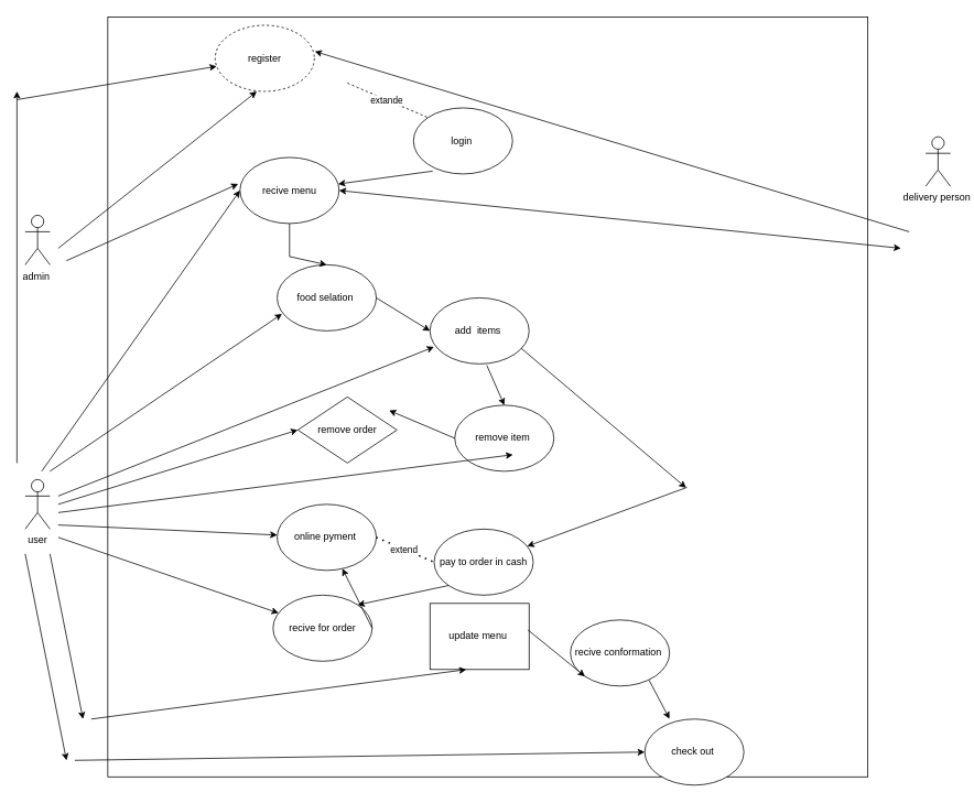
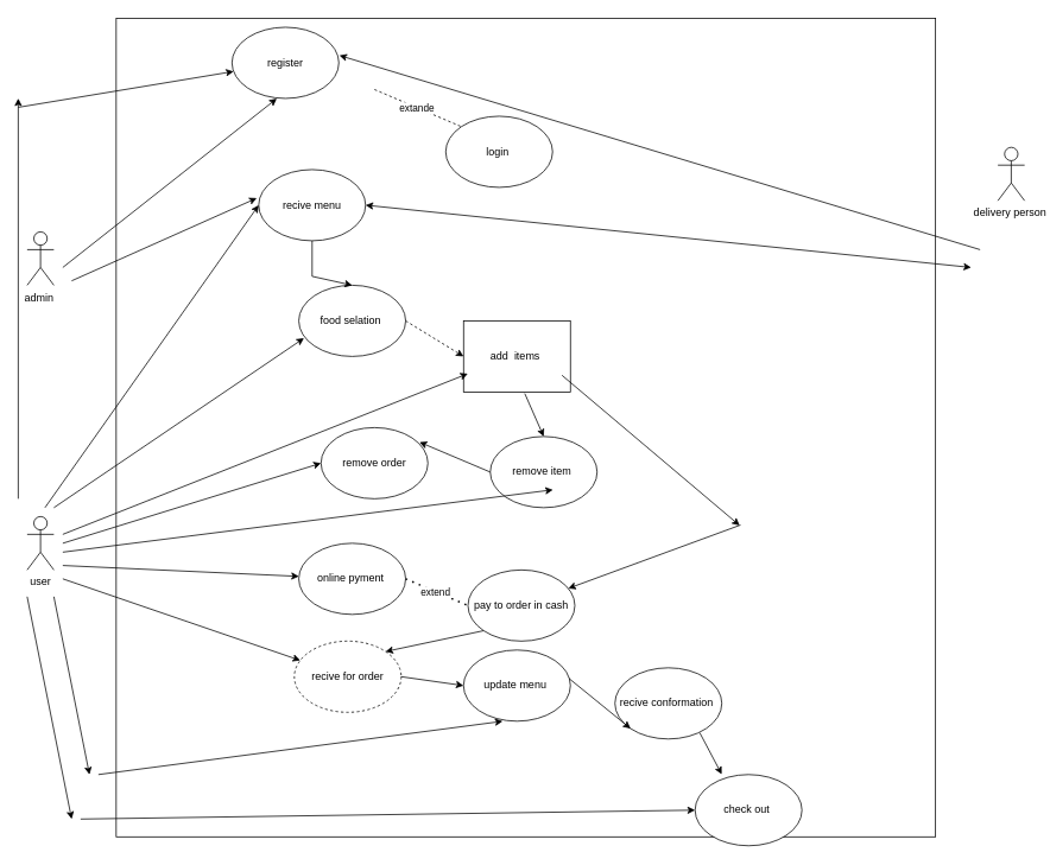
- <mxCell id="3" value="register" style="ellipse;whiteSpace=wrap;html=1;dashed=1;" vertex="1" parent="1"><mxGeometry x="260" y="30" width="120" height="80" as="geometry" /></mxCell>
+ <mxCell id="3" value="register" style="ellipse;whiteSpace=wrap;html=1;" vertex="1" parent="1"><mxGeometry x="260" y="30" width="120" height="80" as="geometry" /></mxCell>
- <mxCell id="10" value="" style="endArrow=classic;html=1;rounded=0;exitX=0.194;exitY=0.957;exitDx=0;exitDy=0;exitPerimeter=0;" edge="1" parent="1" source="4" target="9"><mxGeometry width="50" height="50" relative="1" as="geometry"><mxPoint x="540" y="240" as="sourcePoint" /><mxPoint x="590" y="190" as="targetPoint" /></mxGeometry></mxCell>
- <mxCell id="14" value="" style="endArrow=classic;html=1;rounded=0;exitX=1;exitY=0.5;exitDx=0;exitDy=0;entryX=0;entryY=0.5;entryDx=0;entryDy=0;" edge="1" parent="1" source="11" target="13"><mxGeometry width="50" height="50" relative="1" as="geometry"><mxPoint x="540" y="410" as="sourcePoint" /><mxPoint x="590" y="360" as="targetPoint" /></mxGeometry></mxCell>
+ <mxCell id="14" value="" style="endArrow=classic;html=1;rounded=0;exitX=1;exitY=0.5;exitDx=0;exitDy=0;entryX=0;entryY=0.5;entryDx=0;entryDy=0;dashed=1;" edge="1" parent="1" source="11" target="13"><mxGeometry width="50" height="50" relative="1" as="geometry"><mxPoint x="540" y="410" as="sourcePoint" /><mxPoint x="590" y="360" as="targetPoint" /></mxGeometry></mxCell>
- <mxCell id="13" value="add&amp;nbsp; items&amp;nbsp;" style="ellipse;whiteSpace=wrap;html=1;" vertex="1" parent="1"><mxGeometry x="520" y="360" width="120" height="80" as="geometry" /></mxCell>
+ <mxCell id="13" value="add&amp;nbsp; items&amp;nbsp;" style="whiteSpace=wrap;html=1;rounded=0;" vertex="1" parent="1"><mxGeometry x="520" y="360" width="120" height="80" as="geometry" /></mxCell>
- <mxCell id="15" value="remove order" style="rhombus;whiteSpace=wrap;html=1;" vertex="1" parent="1"><mxGeometry x="360" y="480" width="120" height="80" as="geometry" /></mxCell>
+ <mxCell id="15" value="remove order" style="ellipse;whiteSpace=wrap;html=1;" vertex="1" parent="1"><mxGeometry x="360" y="480" width="120" height="80" as="geometry" /></mxCell>
- <mxCell id="29" value="" style="endArrow=classic;html=1;rounded=0;exitX=1;exitY=0.5;exitDx=0;exitDy=0;" edge="1" parent="1" source="24" target="19"><mxGeometry width="50" height="50" relative="1" as="geometry"><mxPoint x="570" y="730" as="sourcePoint" /><mxPoint x="620" y="680" as="targetPoint" /></mxGeometry></mxCell>
+ <mxCell id="29" value="" style="endArrow=classic;html=1;rounded=0;exitX=1;exitY=0.5;exitDx=0;exitDy=0;entryX=0;entryY=0.5;entryDx=0;entryDy=0;" edge="1" parent="1" source="24" target="26"><mxGeometry width="50" height="50" relative="1" as="geometry"><mxPoint x="570" y="730" as="sourcePoint" /><mxPoint x="620" y="680" as="targetPoint" /></mxGeometry></mxCell>
- <mxCell id="24" value="recive for order" style="ellipse;whiteSpace=wrap;html=1;" vertex="1" parent="1"><mxGeometry x="330" y="720" width="120" height="80" as="geometry" /></mxCell>
+ <mxCell id="24" value="recive for order" style="ellipse;whiteSpace=wrap;html=1;dashed=1;" vertex="1" parent="1"><mxGeometry x="330" y="720" width="120" height="80" as="geometry" /></mxCell>
- <mxCell id="26" value="update menu&amp;nbsp;" style="whiteSpace=wrap;html=1;rounded=0;" vertex="1" parent="1"><mxGeometry x="520" y="730" width="120" height="80" as="geometry" /></mxCell>
+ <mxCell id="26" value="update menu&amp;nbsp;" style="ellipse;whiteSpace=wrap;html=1;" vertex="1" parent="1"><mxGeometry x="520" y="730" width="120" height="80" as="geometry" /></mxCell>
